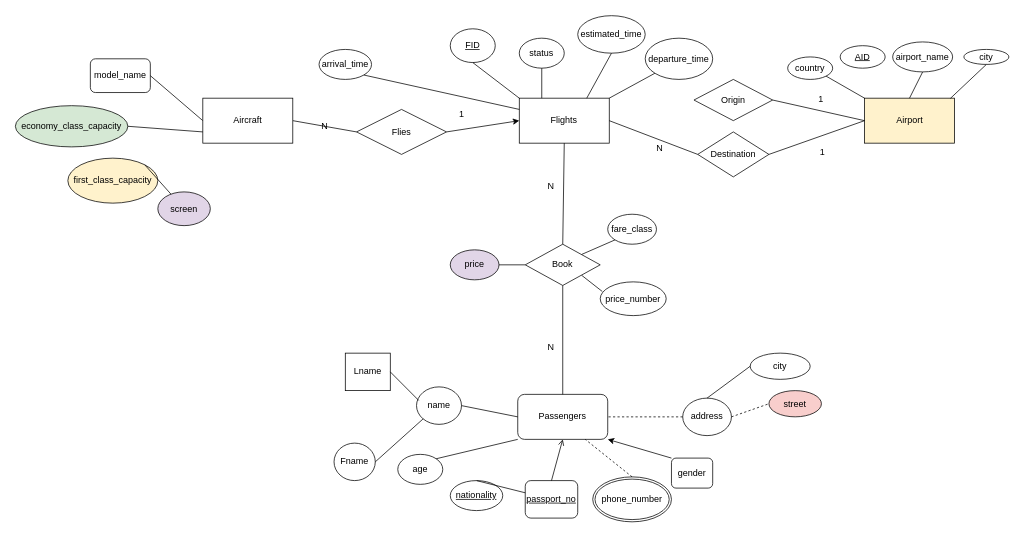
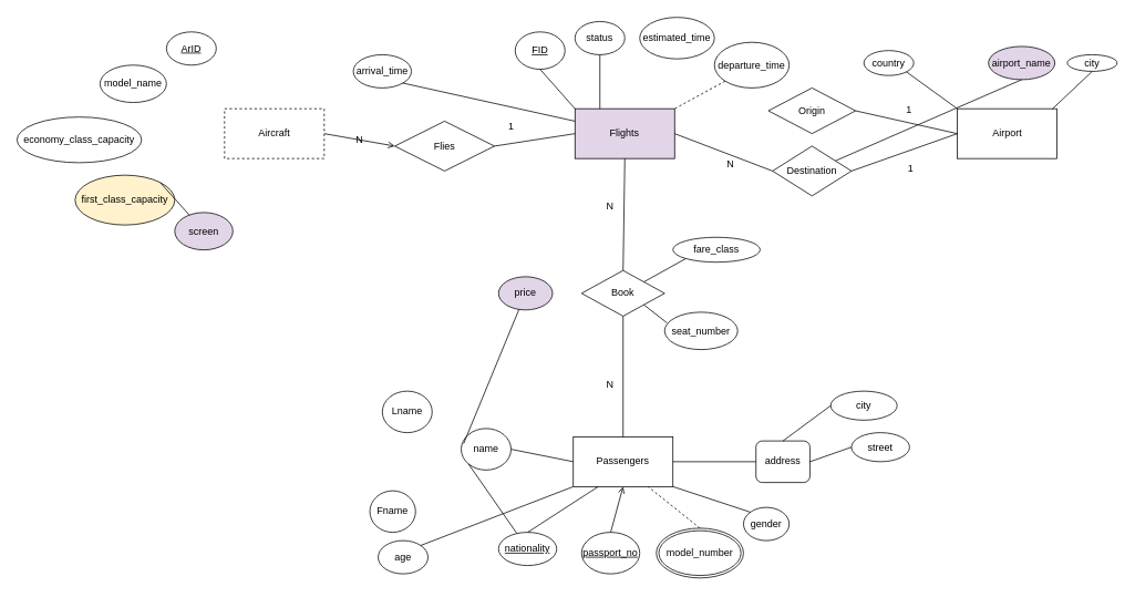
+ <mxCell id="20" value="ArID" style="ellipse;whiteSpace=wrap;html=1;align=center;fontStyle=4;" parent="1" vertex="1"><mxGeometry x="200" y="37.5" width="60" height="40" as="geometry" /></mxCell>
- <mxCell id="15" value="FID" style="ellipse;whiteSpace=wrap;html=1;align=center;fontStyle=4;" parent="1" vertex="1"><mxGeometry x="600" y="37.5" width="60" height="45" as="geometry" /></mxCell>
+ <mxCell id="15" value="FID" style="ellipse;whiteSpace=wrap;html=1;align=center;fontStyle=4;" parent="1" vertex="1"><mxGeometry x="620" y="37.5" width="60" height="45" as="geometry" /></mxCell>
- <mxCell id="12" value="status" style="ellipse;whiteSpace=wrap;html=1;align=center;" parent="1" vertex="1"><mxGeometry x="692.03" y="50" width="60" height="40" as="geometry" /></mxCell>
+ <mxCell id="12" value="status" style="ellipse;whiteSpace=wrap;html=1;align=center;" parent="1" vertex="1"><mxGeometry x="692.03" y="25" width="60" height="40" as="geometry" /></mxCell>
- <mxCell id="6" value="AID" style="ellipse;whiteSpace=wrap;html=1;align=center;fontStyle=4;" parent="1" vertex="1"><mxGeometry x="1120" y="60" width="60" height="30" as="geometry" /></mxCell>
- <mxCell id="5" value="airport_name" style="ellipse;whiteSpace=wrap;html=1;align=center;" parent="1" vertex="1"><mxGeometry x="1190" y="55" width="80" height="40" as="geometry" /></mxCell>
+ <mxCell id="5" value="airport_name" style="ellipse;whiteSpace=wrap;html=1;align=center;fillColor=#e1d5e7;" parent="1" vertex="1"><mxGeometry x="1190" y="55" width="80" height="40" as="geometry" /></mxCell>
- <mxCell id="7" value="country" style="ellipse;whiteSpace=wrap;html=1;align=center;" parent="1" vertex="1"><mxGeometry x="1050" y="75" width="60" height="30" as="geometry" /></mxCell>
+ <mxCell id="7" value="country" style="ellipse;whiteSpace=wrap;html=1;align=center;" parent="1" vertex="1"><mxGeometry x="1040" y="60" width="60" height="30" as="geometry" /></mxCell>
- <mxCell id="50" value="model_name" style="whiteSpace=wrap;html=1;align=center;rounded=1;" parent="1" vertex="1"><mxGeometry x="120" y="77.5" width="80" height="45" as="geometry" /></mxCell>
+ <mxCell id="50" value="model_name" style="ellipse;whiteSpace=wrap;html=1;align=center;" parent="1" vertex="1"><mxGeometry x="120" y="77.5" width="80" height="45" as="geometry" /></mxCell>
- <mxCell id="67" value="" style="endArrow=none;html=1;rounded=0;exitX=0.75;exitY=0;exitDx=0;exitDy=0;entryX=0.5;entryY=1;entryDx=0;entryDy=0;" parent="1" source="4" target="66" edge="1"><mxGeometry relative="1" as="geometry"><mxPoint x="590" y="230" as="sourcePoint" /><mxPoint x="750" y="230" as="targetPoint" /></mxGeometry></mxCell>
- <mxCell id="10" value="" style="endArrow=none;html=1;rounded=0;entryX=0.5;entryY=0;entryDx=0;entryDy=0;exitX=0.5;exitY=1;exitDx=0;exitDy=0;" parent="1" source="5" target="2" edge="1"><mxGeometry relative="1" as="geometry"><mxPoint x="1200" y="110" as="sourcePoint" /><mxPoint x="1240" y="119" as="targetPoint" /></mxGeometry></mxCell>
+ <mxCell id="10" value="" style="endArrow=none;html=1;rounded=0;exitX=0.5;exitY=1;exitDx=0;exitDy=0;" parent="1" source="5" target="70" edge="1"><mxGeometry relative="1" as="geometry"><mxPoint x="1200" y="110" as="sourcePoint" /><mxPoint x="1240" y="119" as="targetPoint" /></mxGeometry></mxCell>
- <mxCell id="17" value="" style="endArrow=none;html=1;rounded=0;exitX=0;exitY=1;exitDx=0;exitDy=0;entryX=1;entryY=0;entryDx=0;entryDy=0;" parent="1" source="14" target="4" edge="1"><mxGeometry relative="1" as="geometry"><mxPoint x="753" y="92" as="sourcePoint" /><mxPoint x="750" y="120" as="targetPoint" /><Array as="points" /></mxGeometry></mxCell>
+ <mxCell id="17" value="" style="endArrow=none;html=1;rounded=0;exitX=0;exitY=1;exitDx=0;exitDy=0;entryX=1;entryY=0;entryDx=0;entryDy=0;dashed=1;" parent="1" source="14" target="4" edge="1"><mxGeometry relative="1" as="geometry"><mxPoint x="753" y="92" as="sourcePoint" /><mxPoint x="750" y="120" as="targetPoint" /><Array as="points" /></mxGeometry></mxCell>
- <mxCell id="51" value="" style="endArrow=none;html=1;rounded=0;exitX=1;exitY=0.5;exitDx=0;exitDy=0;entryX=0;entryY=0.5;entryDx=0;entryDy=0;" parent="1" source="50" target="62" edge="1"><mxGeometry relative="1" as="geometry"><mxPoint x="460" y="84.38" as="sourcePoint" /><mxPoint x="272.47" y="160.36" as="targetPoint" /></mxGeometry></mxCell>
- <mxCell id="62" value="Aircraft" style="whiteSpace=wrap;html=1;align=center;" parent="1" vertex="1"><mxGeometry x="270" y="130" width="120" height="60" as="geometry" /></mxCell>
+ <mxCell id="62" value="Aircraft" style="whiteSpace=wrap;html=1;align=center;dashed=1;" parent="1" vertex="1"><mxGeometry x="270" y="130" width="120" height="60" as="geometry" /></mxCell>
- <mxCell id="4" value="Flights" style="whiteSpace=wrap;html=1;" parent="1" vertex="1"><mxGeometry x="692.03" y="130" width="120" height="60" as="geometry" /></mxCell>
+ <mxCell id="4" value="Flights" style="whiteSpace=wrap;html=1;fillColor=#e1d5e7;" parent="1" vertex="1"><mxGeometry x="692.03" y="130" width="120" height="60" as="geometry" /></mxCell>
- <mxCell id="2" value="Airport" style="rounded=0;whiteSpace=wrap;html=1;fillColor=#fff2cc;" parent="1" vertex="1"><mxGeometry x="1152.5" y="130" width="120" height="60" as="geometry" /></mxCell>
+ <mxCell id="2" value="Airport" style="rounded=0;whiteSpace=wrap;html=1;" parent="1" vertex="1"><mxGeometry x="1152.5" y="130" width="120" height="60" as="geometry" /></mxCell>
- <mxCell id="58" value="" style="endArrow=classic;html=1;rounded=0;exitX=1;exitY=0.5;exitDx=0;exitDy=0;entryX=0;entryY=0.5;entryDx=0;entryDy=0;" parent="1" source="63" target="4" edge="1"><mxGeometry relative="1" as="geometry"><mxPoint x="580" y="170" as="sourcePoint" /><mxPoint x="820" y="300" as="targetPoint" /></mxGeometry></mxCell>
+ <mxCell id="58" value="" style="endArrow=none;html=1;rounded=0;exitX=1;exitY=0.5;exitDx=0;exitDy=0;entryX=0;entryY=0.5;entryDx=0;entryDy=0;" parent="1" source="63" target="4" edge="1"><mxGeometry relative="1" as="geometry"><mxPoint x="580" y="170" as="sourcePoint" /><mxPoint x="820" y="300" as="targetPoint" /></mxGeometry></mxCell>
- <mxCell id="64" value="economy_class_capacity" style="ellipse;whiteSpace=wrap;html=1;align=center;fillColor=#d5e8d4;" parent="1" vertex="1"><mxGeometry x="20" y="140" width="150" height="55" as="geometry" /></mxCell>
+ <mxCell id="64" value="economy_class_capacity" style="ellipse;whiteSpace=wrap;html=1;align=center;" parent="1" vertex="1"><mxGeometry x="20" y="140" width="150" height="55" as="geometry" /></mxCell>
- <mxCell id="65" value="" style="endArrow=none;html=1;rounded=0;exitX=1;exitY=0.5;exitDx=0;exitDy=0;entryX=0;entryY=0.75;entryDx=0;entryDy=0;" parent="1" source="64" target="62" edge="1"><mxGeometry relative="1" as="geometry"><mxPoint x="620" y="380" as="sourcePoint" /><mxPoint x="780" y="380" as="targetPoint" /></mxGeometry></mxCell>
- <mxCell id="60" value="" style="endArrow=none;html=1;rounded=0;exitX=1;exitY=0.5;exitDx=0;exitDy=0;entryX=0;entryY=0.5;entryDx=0;entryDy=0;" parent="1" source="62" target="63" edge="1"><mxGeometry relative="1" as="geometry"><mxPoint x="360" y="180" as="sourcePoint" /><mxPoint x="460" y="170" as="targetPoint" /></mxGeometry></mxCell>
+ <mxCell id="60" value="" style="endArrow=open;html=1;rounded=0;exitX=1;exitY=0.5;exitDx=0;exitDy=0;entryX=0;entryY=0.5;entryDx=0;entryDy=0;" parent="1" source="62" target="63" edge="1"><mxGeometry relative="1" as="geometry"><mxPoint x="360" y="180" as="sourcePoint" /><mxPoint x="460" y="170" as="targetPoint" /></mxGeometry></mxCell>
- <mxCell id="25" value="fare_class" style="ellipse;whiteSpace=wrap;html=1;align=center;" parent="1" vertex="1"><mxGeometry x="810" y="284.78" width="65" height="40" as="geometry" /></mxCell>
+ <mxCell id="25" value="fare_class" style="ellipse;whiteSpace=wrap;html=1;align=center;" parent="1" vertex="1"><mxGeometry x="810" y="284.78" width="105" height="30" as="geometry" /></mxCell>
- <mxCell id="26" value="" style="endArrow=none;html=1;rounded=0;exitX=0;exitY=0.5;exitDx=0;exitDy=0;entryX=1;entryY=0.5;entryDx=0;entryDy=0;" parent="1" source="48" target="23" edge="1"><mxGeometry relative="1" as="geometry"><mxPoint x="1183.66" y="465.17" as="sourcePoint" /><mxPoint x="1144.66" y="504.17" as="targetPoint" /><Array as="points" /></mxGeometry></mxCell>
- <mxCell id="24" value="price_number" style="ellipse;whiteSpace=wrap;html=1;align=center;" parent="1" vertex="1"><mxGeometry x="800" y="375" width="87.97" height="45" as="geometry" /></mxCell>
+ <mxCell id="24" value="seat_number" style="ellipse;whiteSpace=wrap;html=1;align=center;" parent="1" vertex="1"><mxGeometry x="800" y="375" width="87.97" height="45" as="geometry" /></mxCell>
- <mxCell id="29" value="Lname" style="whiteSpace=wrap;html=1;align=center;rounded=0;" parent="1" vertex="1"><mxGeometry x="460" y="470.04" width="60" height="50" as="geometry" /></mxCell>
+ <mxCell id="29" value="Lname" style="ellipse;whiteSpace=wrap;html=1;align=center;" parent="1" vertex="1"><mxGeometry x="460" y="470.04" width="60" height="50" as="geometry" /></mxCell>
- <mxCell id="46" value="" style="endArrow=none;html=1;rounded=0;entryX=1;entryY=0.5;entryDx=0;entryDy=0;exitX=0.049;exitY=0.362;exitDx=0;exitDy=0;exitPerimeter=0;" parent="1" source="30" target="29" edge="1"><mxGeometry relative="1" as="geometry"><mxPoint x="231.25" y="539.27" as="sourcePoint" /><mxPoint x="391.25" y="539.27" as="targetPoint" /></mxGeometry></mxCell>
+ <mxCell id="46" value="" style="endArrow=none;html=1;rounded=0;exitX=0.049;exitY=0.362;exitDx=0;exitDy=0;exitPerimeter=0;" parent="1" source="30" target="23" edge="1"><mxGeometry relative="1" as="geometry"><mxPoint x="231.25" y="539.27" as="sourcePoint" /><mxPoint x="391.25" y="539.27" as="targetPoint" /></mxGeometry></mxCell>
- <mxCell id="76" value="street" style="ellipse;whiteSpace=wrap;html=1;align=center;fillColor=#f8cecc;" parent="1" vertex="1"><mxGeometry x="1025" y="520.04" width="70" height="34.96" as="geometry" /></mxCell>
+ <mxCell id="76" value="street" style="ellipse;whiteSpace=wrap;html=1;align=center;" parent="1" vertex="1"><mxGeometry x="1025" y="520.04" width="70" height="34.96" as="geometry" /></mxCell>
- <mxCell id="78" value="" style="endArrow=none;html=1;rounded=0;entryX=0;entryY=0.5;entryDx=0;entryDy=0;exitX=1;exitY=0.5;exitDx=0;exitDy=0;dashed=1;" parent="1" source="33" target="76" edge="1"><mxGeometry relative="1" as="geometry"><mxPoint x="700" y="415" as="sourcePoint" /><mxPoint x="860" y="415" as="targetPoint" /></mxGeometry></mxCell>
+ <mxCell id="78" value="" style="endArrow=none;html=1;rounded=0;entryX=0;entryY=0.5;entryDx=0;entryDy=0;exitX=1;exitY=0.5;exitDx=0;exitDy=0;" parent="1" source="33" target="76" edge="1"><mxGeometry relative="1" as="geometry"><mxPoint x="700" y="415" as="sourcePoint" /><mxPoint x="860" y="415" as="targetPoint" /></mxGeometry></mxCell>
- <mxCell id="3" value="Passengers" style="whiteSpace=wrap;html=1;rounded=1;" parent="1" vertex="1"><mxGeometry x="690" y="525.04" width="120" height="60" as="geometry" /></mxCell>
+ <mxCell id="3" value="Passengers" style="whiteSpace=wrap;html=1;" parent="1" vertex="1"><mxGeometry x="690" y="525.04" width="120" height="60" as="geometry" /></mxCell>
- <mxCell id="38" value="" style="endArrow=none;html=1;rounded=0;exitX=0;exitY=0.5;exitDx=0;exitDy=0;entryX=1;entryY=0.5;entryDx=0;entryDy=0;dashed=1;" parent="1" source="33" target="3" edge="1"><mxGeometry relative="1" as="geometry"><mxPoint x="552.5" y="540.04" as="sourcePoint" /><mxPoint x="667.5" y="580.04" as="targetPoint" /></mxGeometry></mxCell>
+ <mxCell id="38" value="" style="endArrow=none;html=1;rounded=0;exitX=0;exitY=0.5;exitDx=0;exitDy=0;entryX=1;entryY=0.5;entryDx=0;entryDy=0;" parent="1" source="33" target="3" edge="1"><mxGeometry relative="1" as="geometry"><mxPoint x="552.5" y="540.04" as="sourcePoint" /><mxPoint x="667.5" y="580.04" as="targetPoint" /></mxGeometry></mxCell>
- <mxCell id="33" value="address" style="ellipse;whiteSpace=wrap;html=1;align=center;" parent="1" vertex="1"><mxGeometry x="910" y="530.04" width="65" height="50" as="geometry" /></mxCell>
+ <mxCell id="33" value="address" style="whiteSpace=wrap;html=1;align=center;rounded=1;" parent="1" vertex="1"><mxGeometry x="910" y="530.04" width="65" height="50" as="geometry" /></mxCell>
- <mxCell id="45" value="" style="endArrow=none;html=1;rounded=0;entryX=1;entryY=0.5;entryDx=0;entryDy=0;exitX=0;exitY=1;exitDx=0;exitDy=0;" parent="1" source="30" target="31" edge="1"><mxGeometry relative="1" as="geometry"><mxPoint x="231.25" y="539.27" as="sourcePoint" /><mxPoint x="391.25" y="539.27" as="targetPoint" /></mxGeometry></mxCell>
+ <mxCell id="45" value="" style="endArrow=none;html=1;rounded=0;exitX=0;exitY=1;exitDx=0;exitDy=0;" parent="1" source="30" target="35" edge="1"><mxGeometry relative="1" as="geometry"><mxPoint x="231.25" y="539.27" as="sourcePoint" /><mxPoint x="391.25" y="539.27" as="targetPoint" /></mxGeometry></mxCell>
- <mxCell id="43" value="" style="endArrow=classic;html=1;rounded=0;entryX=1;entryY=1;entryDx=0;entryDy=0;exitX=0;exitY=0;exitDx=0;exitDy=0;" parent="1" source="32" target="3" edge="1"><mxGeometry relative="1" as="geometry"><mxPoint x="552.5" y="540.04" as="sourcePoint" /><mxPoint x="712.5" y="540.04" as="targetPoint" /></mxGeometry></mxCell>
+ <mxCell id="43" value="" style="endArrow=none;html=1;rounded=0;entryX=1;entryY=1;entryDx=0;entryDy=0;exitX=0;exitY=0;exitDx=0;exitDy=0;" parent="1" source="32" target="3" edge="1"><mxGeometry relative="1" as="geometry"><mxPoint x="552.5" y="540.04" as="sourcePoint" /><mxPoint x="712.5" y="540.04" as="targetPoint" /></mxGeometry></mxCell>
- <mxCell id="34" value="age" style="ellipse;whiteSpace=wrap;html=1;align=center;" parent="1" vertex="1"><mxGeometry x="530" y="605.04" width="60" height="40" as="geometry" /></mxCell>
+ <mxCell id="34" value="age" style="ellipse;whiteSpace=wrap;html=1;align=center;" parent="1" vertex="1"><mxGeometry x="455" y="650.04" width="60" height="40" as="geometry" /></mxCell>
- <mxCell id="32" value="gender" style="whiteSpace=wrap;html=1;align=center;rounded=1;" parent="1" vertex="1"><mxGeometry x="895" y="610.04" width="55" height="40" as="geometry" /></mxCell>
+ <mxCell id="32" value="gender" style="ellipse;whiteSpace=wrap;html=1;align=center;" parent="1" vertex="1"><mxGeometry x="895" y="610.04" width="55" height="40" as="geometry" /></mxCell>
- <mxCell id="40" value="" style="endArrow=none;html=1;rounded=0;exitX=0.5;exitY=0;exitDx=0;exitDy=0;" parent="1" source="35" target="36" edge="1"><mxGeometry relative="1" as="geometry"><mxPoint x="552.5" y="540.04" as="sourcePoint" /><mxPoint x="712.5" y="540.04" as="targetPoint" /></mxGeometry></mxCell>
+ <mxCell id="40" value="" style="endArrow=none;html=1;rounded=0;entryX=0.25;entryY=1;entryDx=0;entryDy=0;exitX=0.5;exitY=0;exitDx=0;exitDy=0;" parent="1" source="35" target="3" edge="1"><mxGeometry relative="1" as="geometry"><mxPoint x="552.5" y="540.04" as="sourcePoint" /><mxPoint x="712.5" y="540.04" as="targetPoint" /></mxGeometry></mxCell>
- <mxCell id="36" value="&lt;u&gt;passport_no&lt;/u&gt;" style="whiteSpace=wrap;html=1;align=center;rounded=1;" parent="1" vertex="1"><mxGeometry x="700" y="640.04" width="70" height="50" as="geometry" /></mxCell>
+ <mxCell id="36" value="&lt;u&gt;passport_no&lt;/u&gt;" style="ellipse;whiteSpace=wrap;html=1;align=center;" parent="1" vertex="1"><mxGeometry x="700" y="640.04" width="70" height="50" as="geometry" /></mxCell>
- <mxCell id="37" value="phone_number" style="ellipse;shape=doubleEllipse;margin=3;whiteSpace=wrap;html=1;align=center;" parent="1" vertex="1"><mxGeometry x="790" y="635.06" width="105" height="59.96" as="geometry" /></mxCell>
+ <mxCell id="37" value="model_number" style="ellipse;shape=doubleEllipse;margin=3;whiteSpace=wrap;html=1;align=center;" parent="1" vertex="1"><mxGeometry x="790" y="635.06" width="105" height="59.96" as="geometry" /></mxCell>
